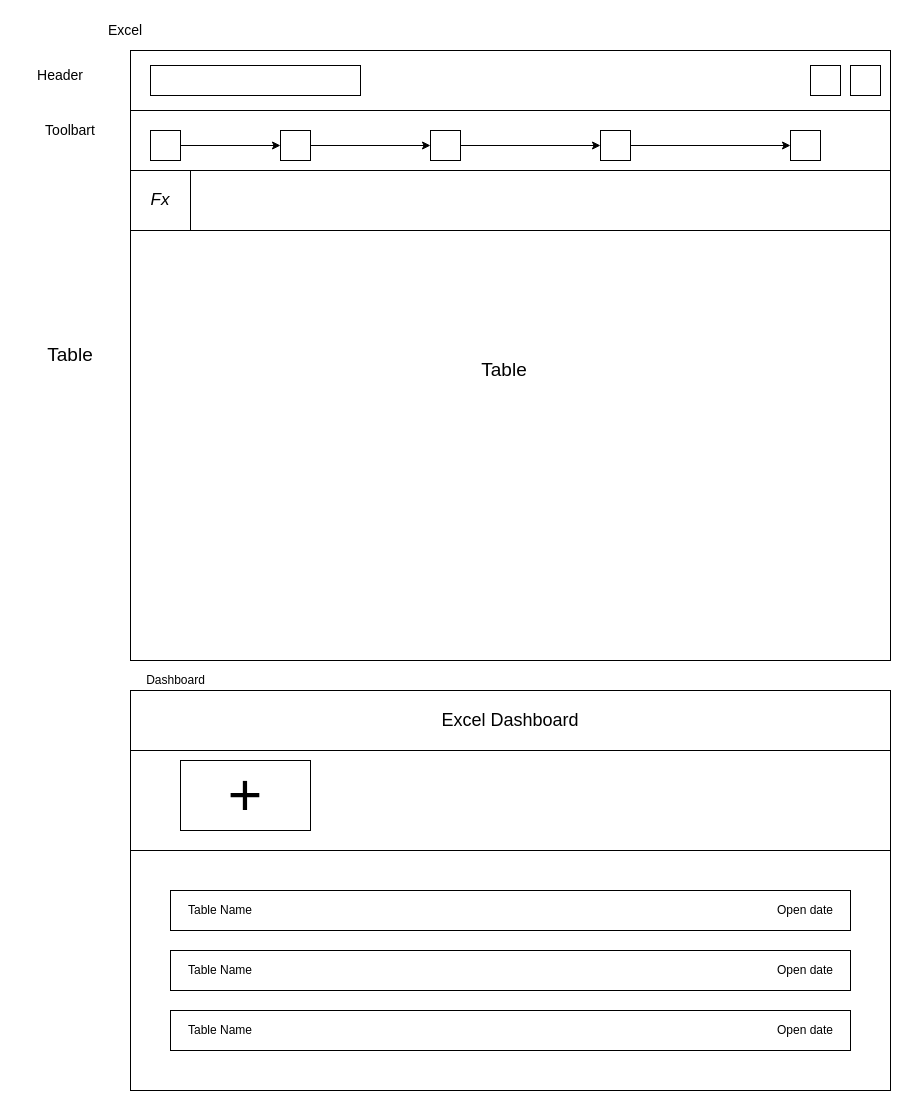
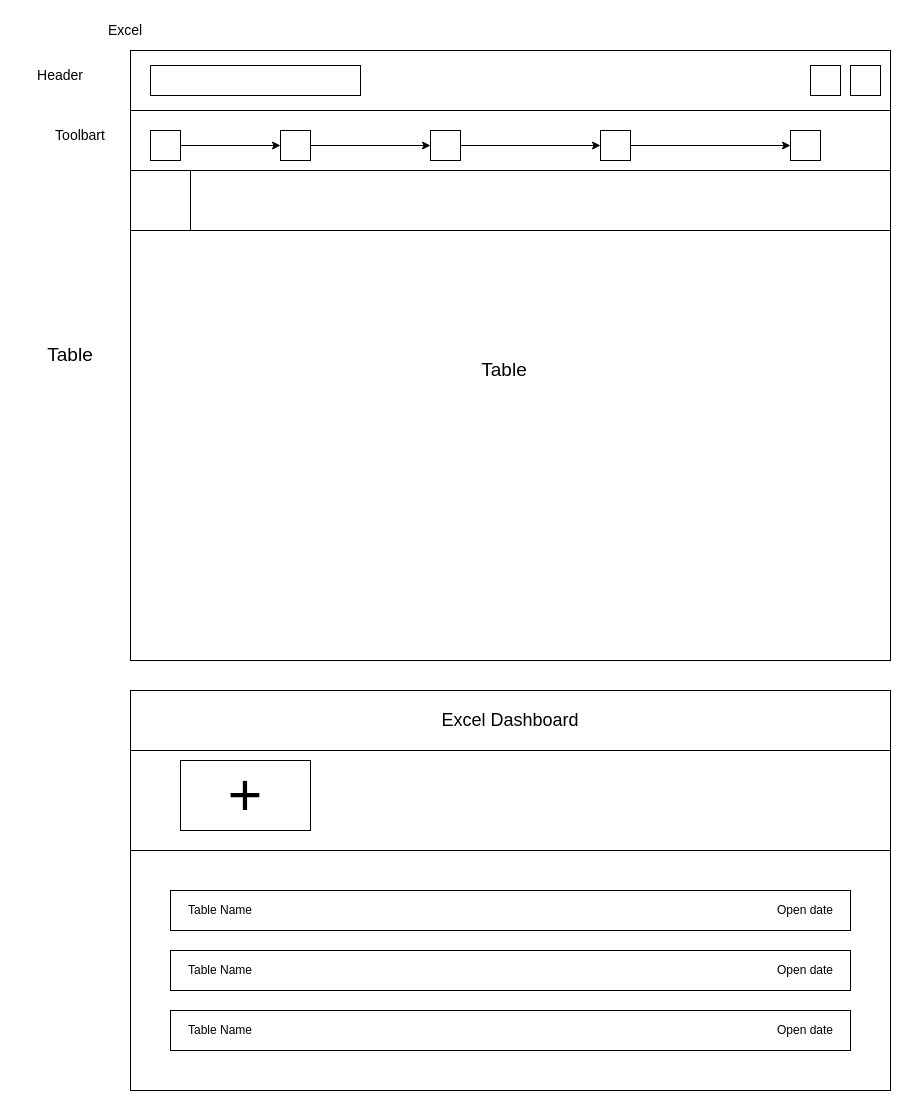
- <mxCell id="9" value="&lt;font style=&quot;font-size: 14px&quot;&gt;Toolbart&lt;/font&gt;" style="text;html=1;strokeColor=none;fillColor=none;align=center;verticalAlign=middle;whiteSpace=wrap;rounded=0;strokeWidth=2;" parent="1" vertex="1"><mxGeometry x="30" y="120" width="80" height="20" as="geometry" /></mxCell>
+ <mxCell id="9" value="&lt;font style=&quot;font-size: 14px&quot;&gt;Toolbart&lt;/font&gt;" style="text;html=1;strokeColor=none;fillColor=none;align=center;verticalAlign=middle;whiteSpace=wrap;rounded=0;strokeWidth=2;" parent="1" vertex="1"><mxGeometry x="40" y="125" width="80" height="20" as="geometry" /></mxCell>
- <mxCell id="21" value="&lt;font style=&quot;font-size: 17px&quot;&gt;&lt;i&gt;Fx&lt;/i&gt;&lt;/font&gt;" style="text;html=1;strokeColor=none;fillColor=none;align=center;verticalAlign=middle;whiteSpace=wrap;rounded=0;" parent="1" vertex="1"><mxGeometry x="140" y="190" width="40" height="20" as="geometry" /></mxCell>
- <mxCell id="25" value="Dashboard&lt;br&gt;" style="text;html=1;align=center;verticalAlign=middle;resizable=0;points=[];autosize=1;" parent="1" vertex="1"><mxGeometry x="140" y="670" width="70" height="20" as="geometry" /></mxCell>
